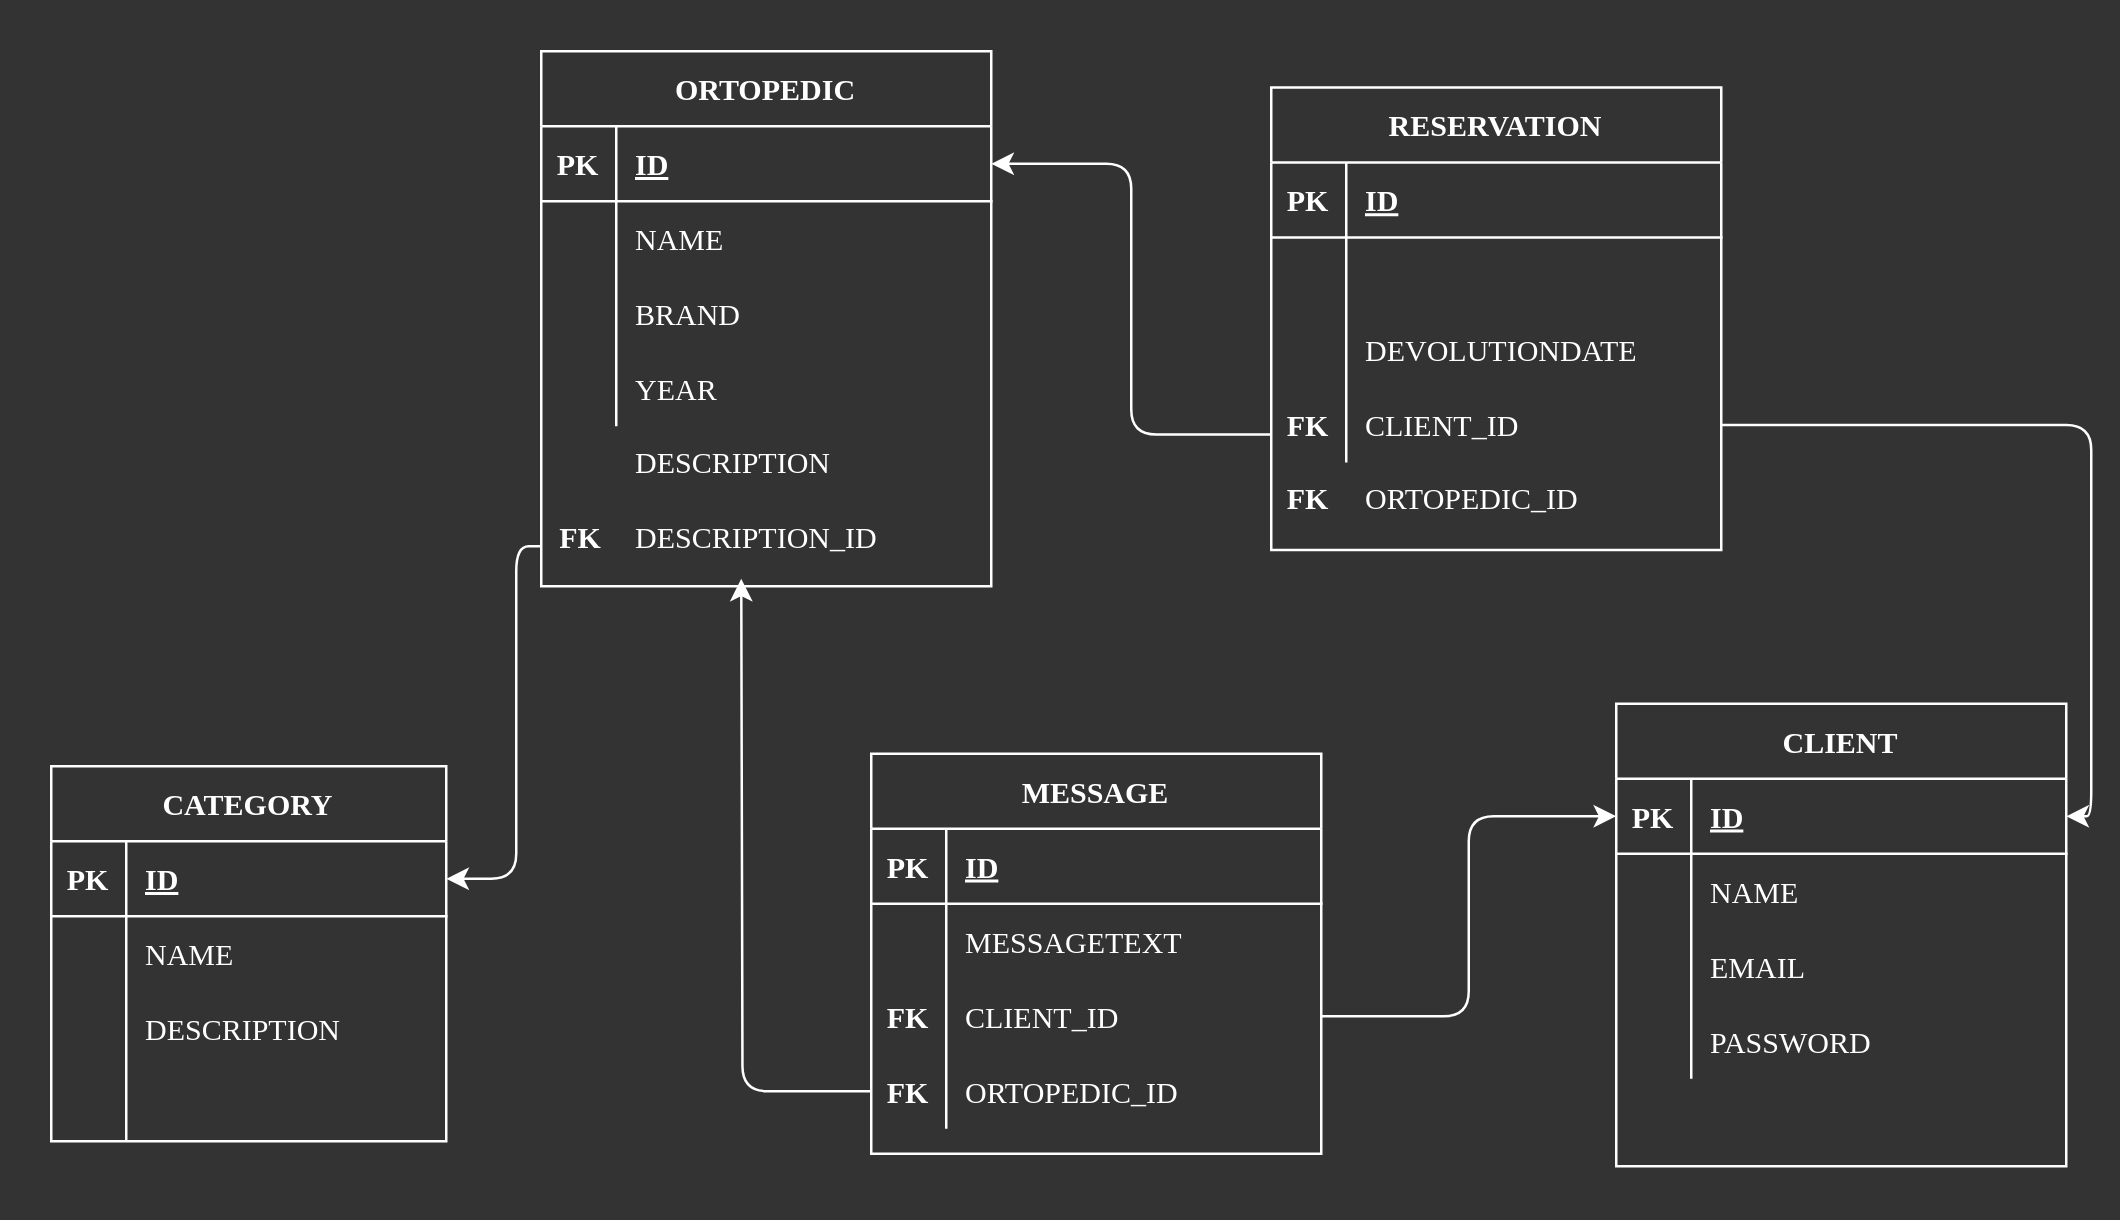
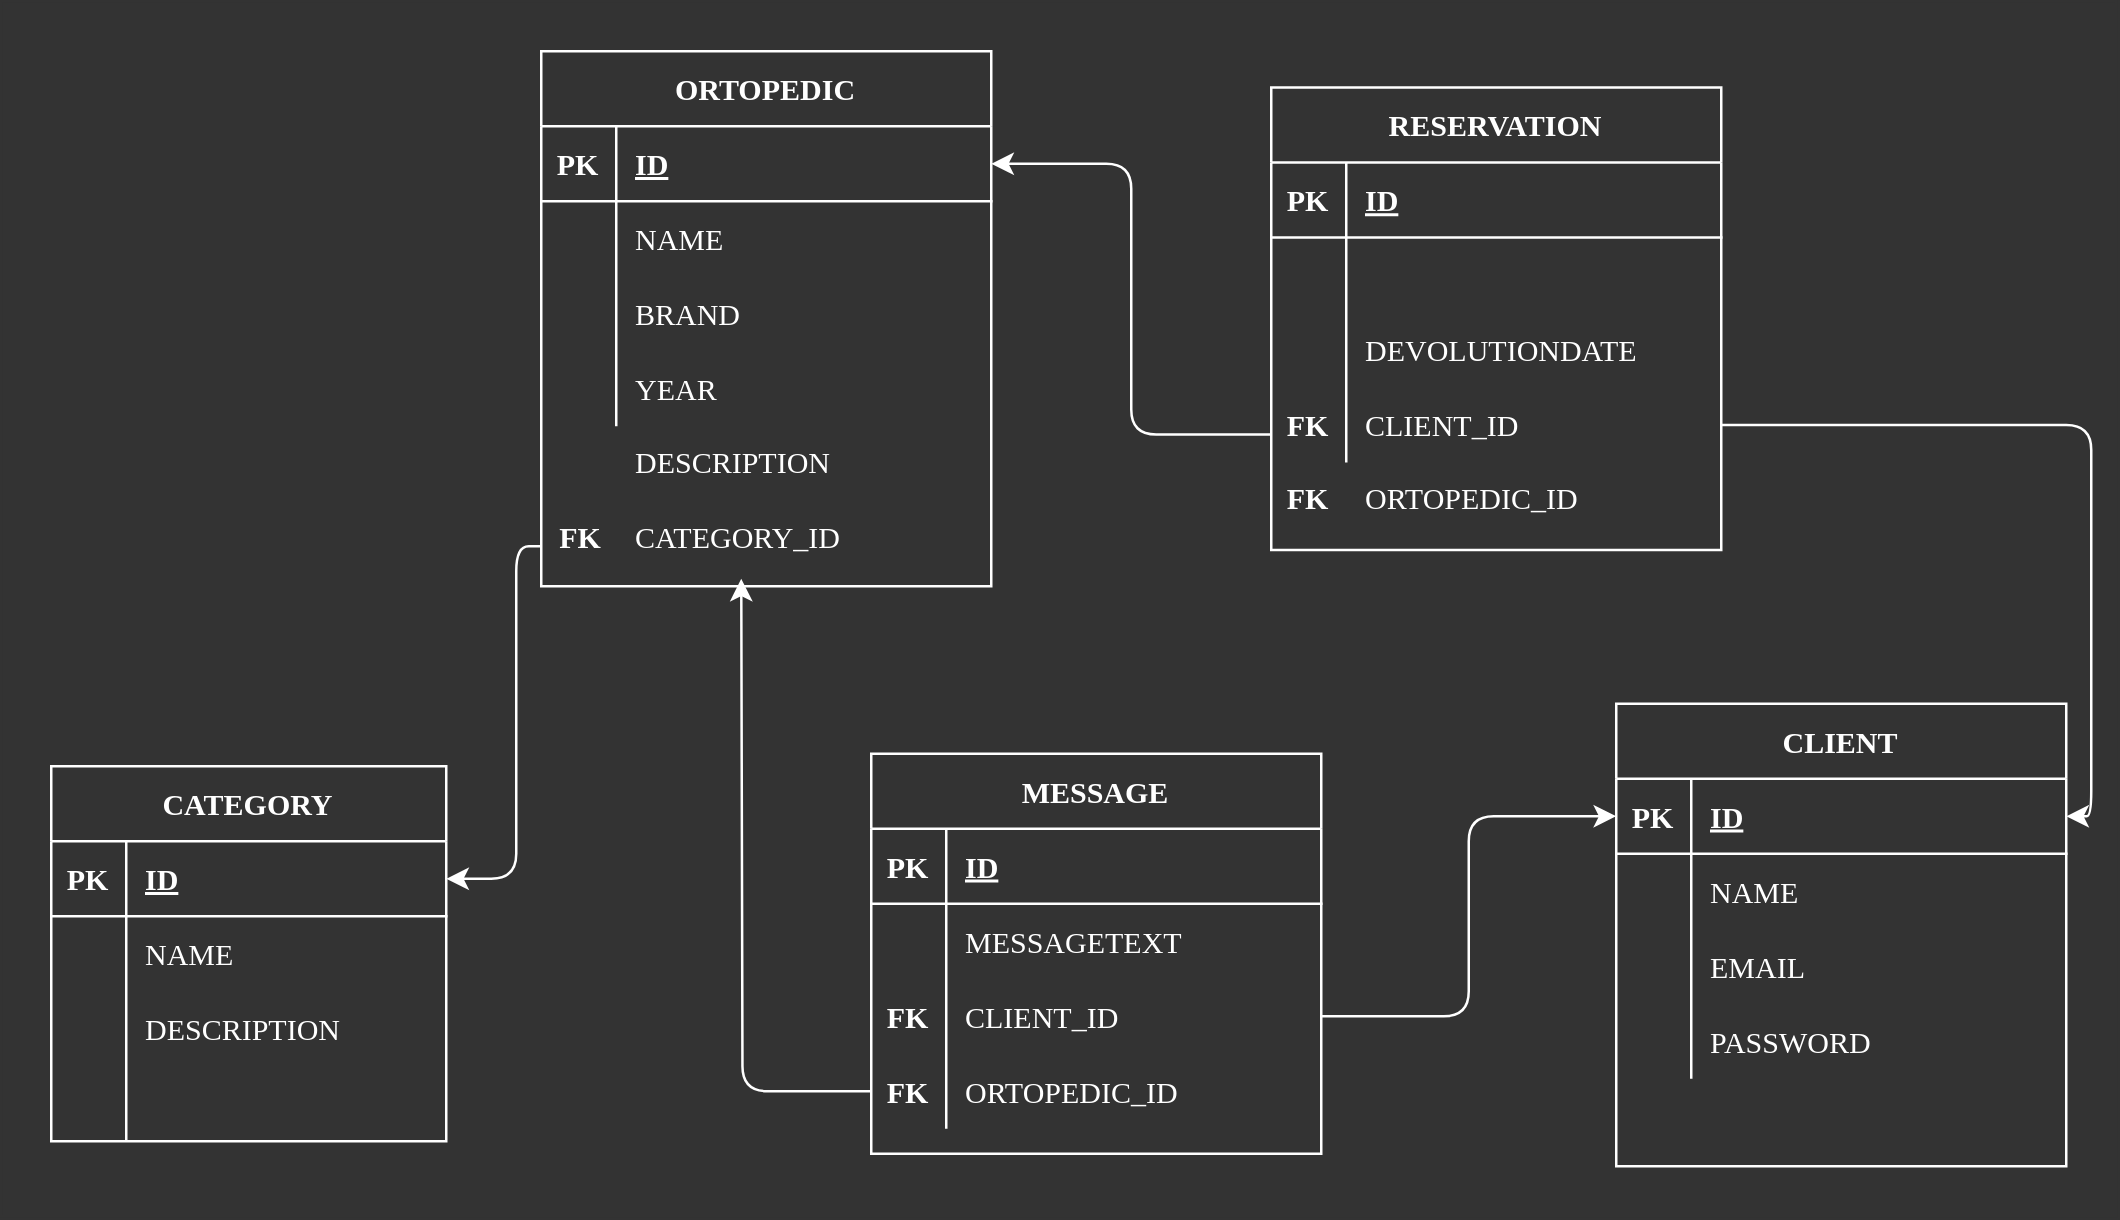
- <mxCell id="69" value="DESCRIPTION_ID" style="shape=partialRectangle;connectable=0;top=0;left=0;bottom=0;right=0;align=left;spacingLeft=6;overflow=hidden;shadow=0;fillColor=none;strokeColor=#FFFFFF;fontColor=#FFFFFF;labelBackgroundColor=none;labelBorderColor=none;fontFamily=Verdana;" parent="1" vertex="1"><mxGeometry x="246" y="199" width="150" height="30" as="geometry"><mxRectangle width="150" height="30" as="alternateBounds" /></mxGeometry></mxCell>
+ <mxCell id="69" value="CATEGORY_ID" style="shape=partialRectangle;connectable=0;top=0;left=0;bottom=0;right=0;align=left;spacingLeft=6;overflow=hidden;shadow=0;fillColor=none;strokeColor=#FFFFFF;fontColor=#FFFFFF;labelBackgroundColor=none;labelBorderColor=none;fontFamily=Verdana;" parent="1" vertex="1"><mxGeometry x="246" y="199" width="150" height="30" as="geometry"><mxRectangle width="150" height="30" as="alternateBounds" /></mxGeometry></mxCell>
